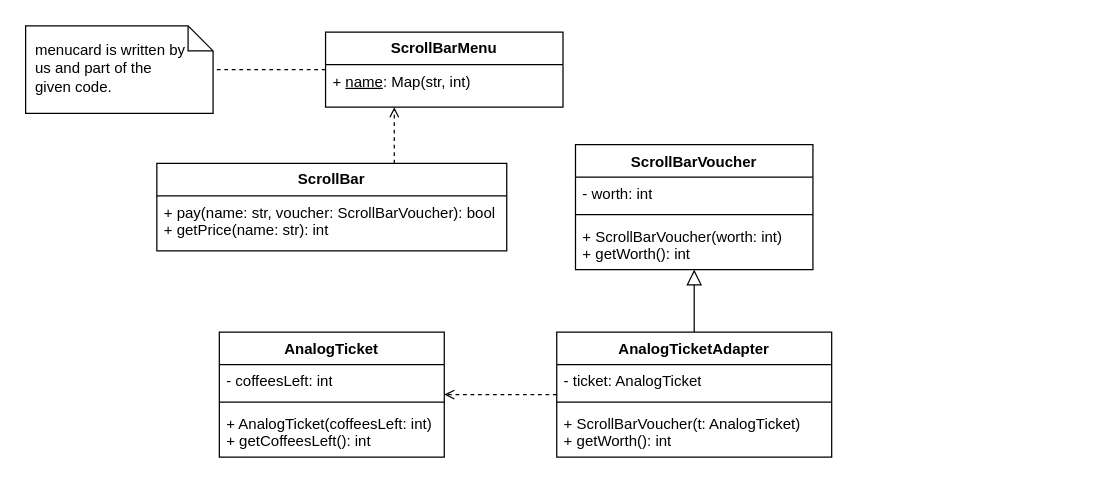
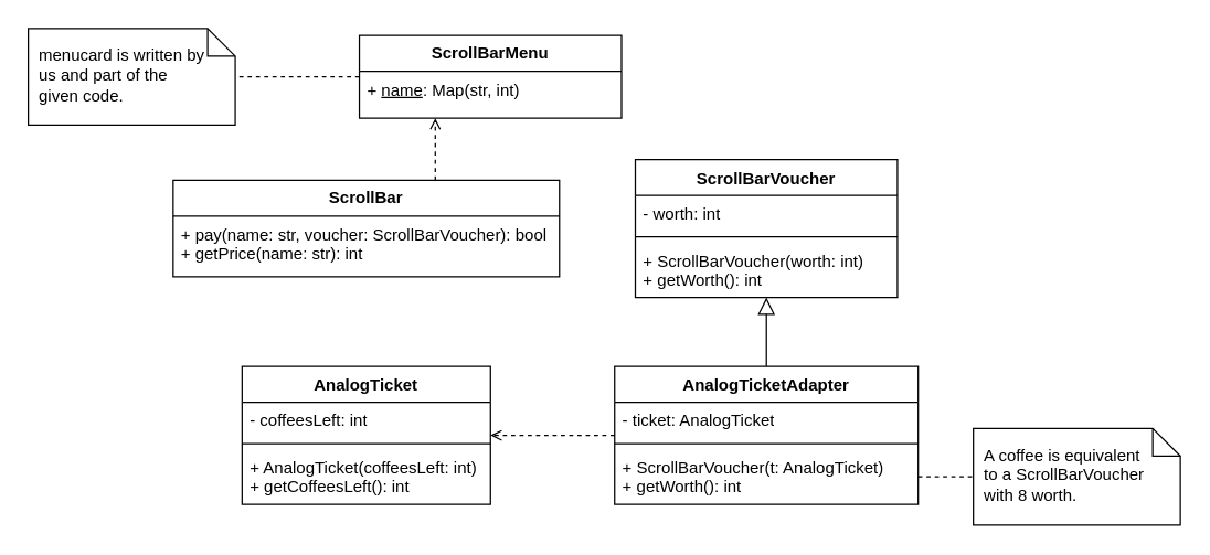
+ <mxCell id="19" style="edgeStyle=orthogonalEdgeStyle;rounded=0;orthogonalLoop=1;jettySize=auto;html=1;endArrow=none;startFill=0;dashed=1;" parent="1" source="11" target="18" edge="1"><mxGeometry relative="1" as="geometry" /></mxCell>
+ <mxCell id="18" value="A coffee is equivalent to a ScrollBarVoucher with 8 worth." style="shape=note;size=20;whiteSpace=wrap;html=1;hachureGap=4;fontFamily=Helvetica;align=left;spacingLeft=6;spacingBottom=6;spacingTop=3;spacingRight=21;" parent="1" vertex="1"><mxGeometry x="705" y="310" width="150" height="70" as="geometry" /></mxCell>
